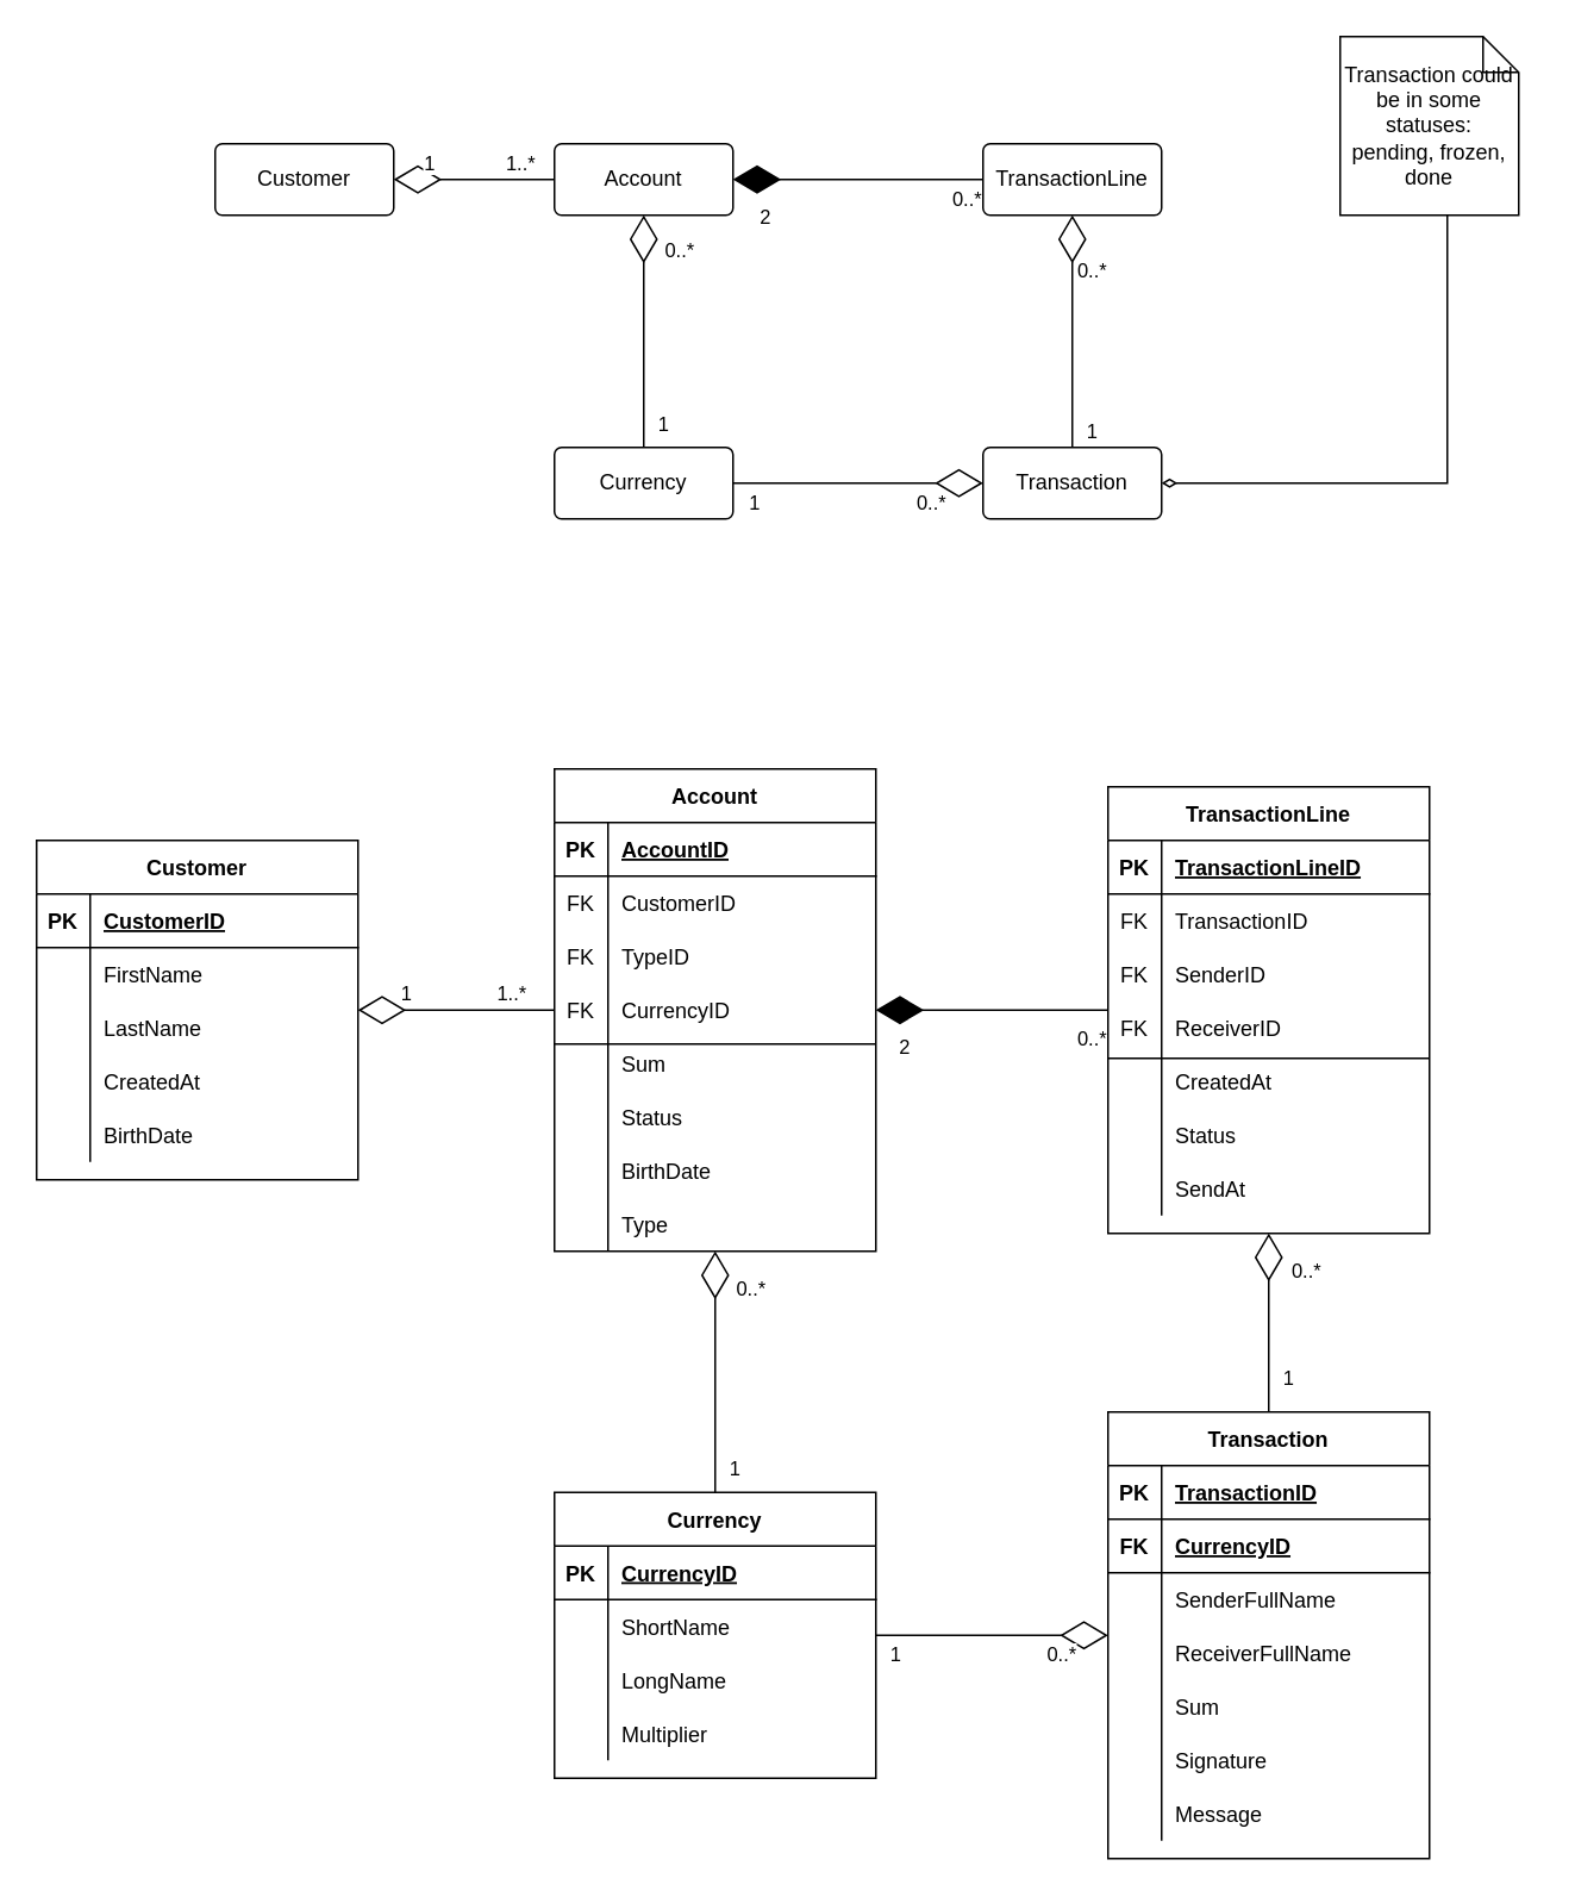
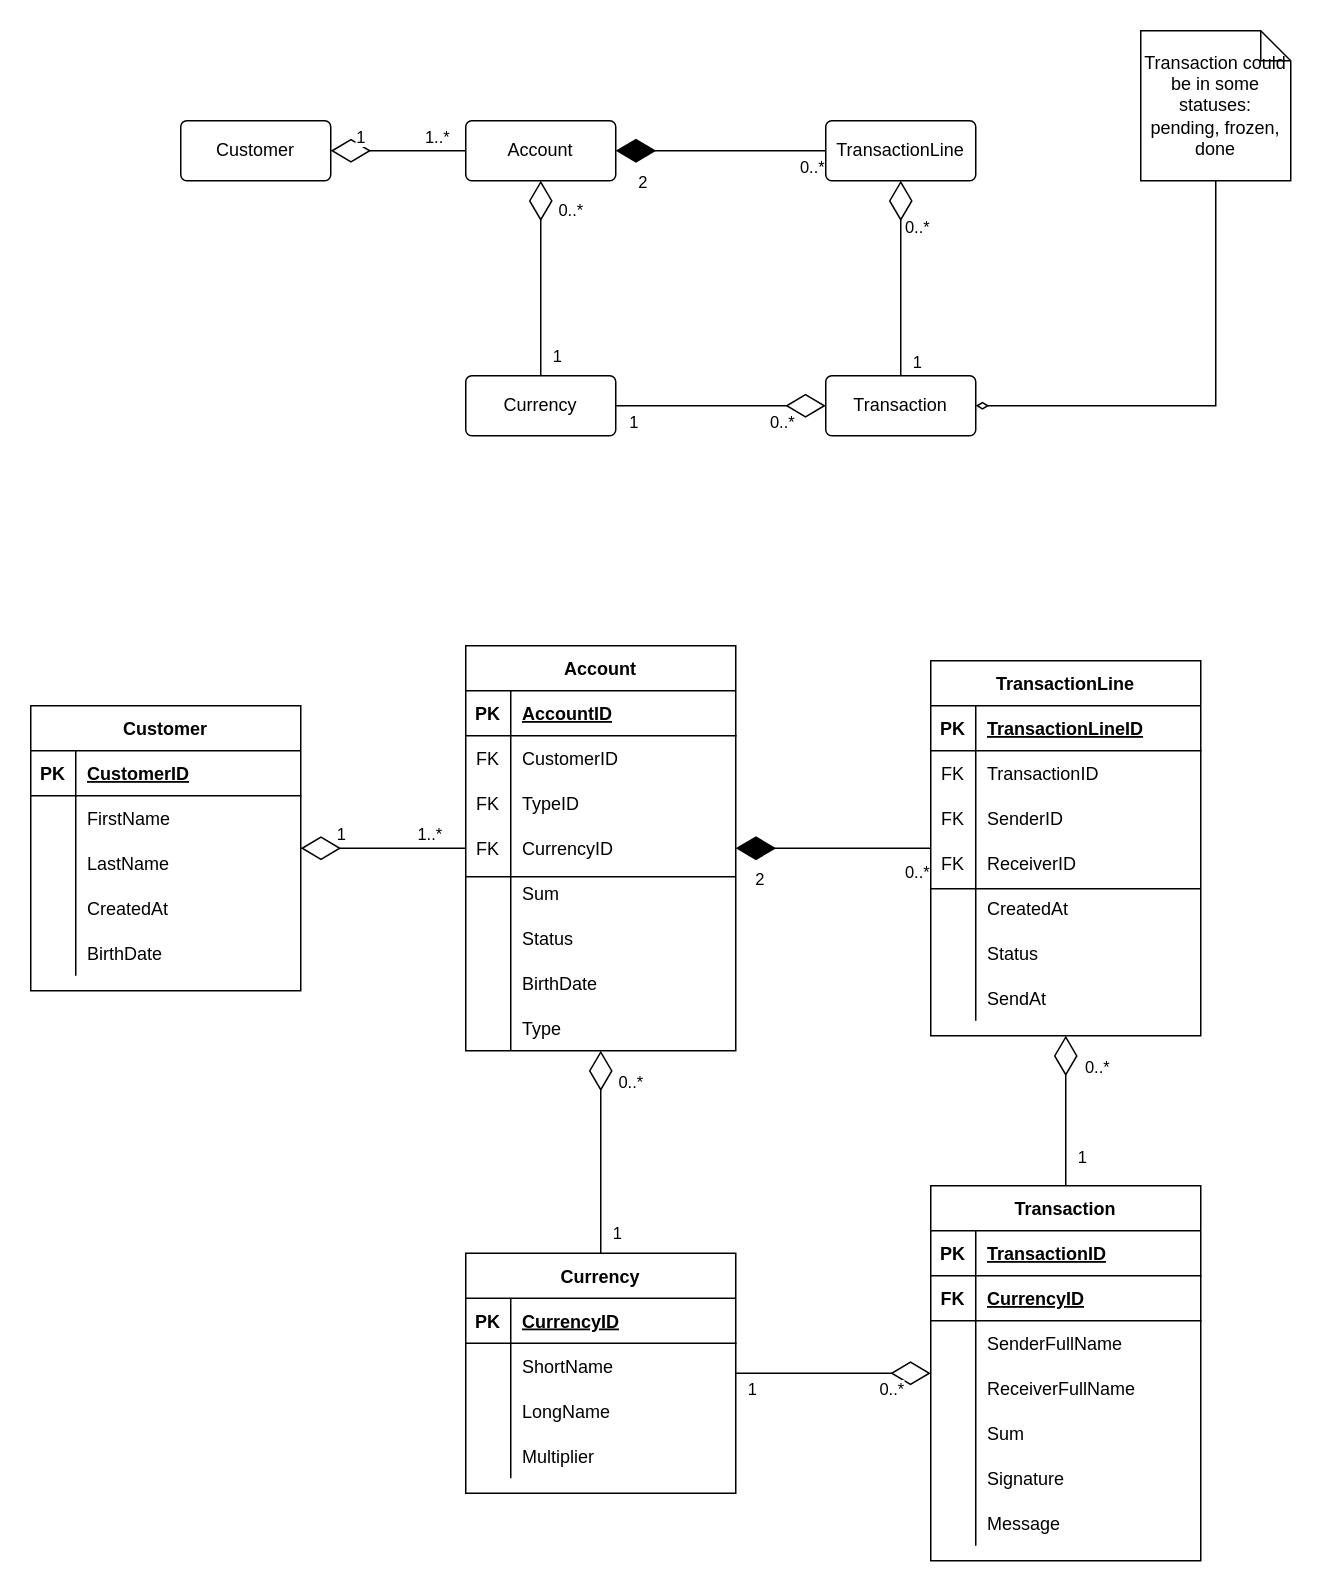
- <mxCell id="22" value="Transaction could be in some statuses:&lt;br&gt;pending, frozen, done" style="shape=note;size=20;whiteSpace=wrap;html=1;" vertex="1" parent="1"><mxGeometry x="750" y="20" width="100" height="100" as="geometry" /></mxCell>
+ <mxCell id="22" value="Transaction could be in some statuses:&lt;br&gt;pending, frozen, done" style="shape=note;size=20;whiteSpace=wrap;html=1;" vertex="1" parent="1"><mxGeometry x="760" y="20" width="100" height="100" as="geometry" /></mxCell>
